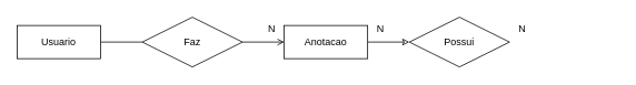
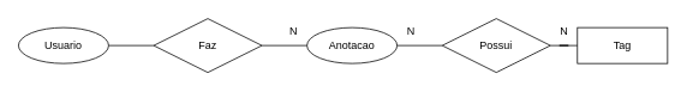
- <mxCell id="3" value="Usuario" style="whiteSpace=wrap;html=1;align=center;" vertex="1" parent="1"><mxGeometry x="20" y="30" width="100" height="40" as="geometry" /></mxCell>
+ <mxCell id="3" value="Usuario" style="ellipse;whiteSpace=wrap;html=1;align=center;" vertex="1" parent="1"><mxGeometry x="20" y="30" width="100" height="40" as="geometry" /></mxCell>
- <mxCell id="7" style="edgeStyle=orthogonalEdgeStyle;rounded=0;orthogonalLoop=1;jettySize=auto;html=1;endArrow=open;endFill=0;" edge="1" parent="1" source="8" target="5"><mxGeometry relative="1" as="geometry" /></mxCell>
+ <mxCell id="7" style="edgeStyle=orthogonalEdgeStyle;rounded=0;orthogonalLoop=1;jettySize=auto;html=1;endArrow=none;endFill=0;" edge="1" parent="1" source="8" target="5"><mxGeometry relative="1" as="geometry" /></mxCell>
- <mxCell id="5" value="Anotacao" style="whiteSpace=wrap;html=1;align=center;" vertex="1" parent="1"><mxGeometry x="340" y="30" width="100" height="40" as="geometry" /></mxCell>
+ <mxCell id="5" value="Anotacao" style="ellipse;whiteSpace=wrap;html=1;align=center;" vertex="1" parent="1"><mxGeometry x="340" y="30" width="100" height="40" as="geometry" /></mxCell>
- <mxCell id="4" style="edgeStyle=orthogonalEdgeStyle;rounded=0;orthogonalLoop=1;jettySize=auto;html=1;endArrow=classic;endFill=0;" edge="1" parent="1" source="5" target="10"><mxGeometry relative="1" as="geometry" /></mxCell>
+ <mxCell id="4" style="edgeStyle=orthogonalEdgeStyle;rounded=0;orthogonalLoop=1;jettySize=auto;html=1;endArrow=none;endFill=0;" edge="1" parent="1" source="5" target="10"><mxGeometry relative="1" as="geometry" /></mxCell>
+ <mxCell id="9" style="edgeStyle=orthogonalEdgeStyle;rounded=0;orthogonalLoop=1;jettySize=auto;html=1;endArrow=none;endFill=0;" edge="1" parent="1" source="10" target="6"><mxGeometry relative="1" as="geometry" /></mxCell>
+ <mxCell id="6" value="Tag" style="whiteSpace=wrap;html=1;align=center;" vertex="1" parent="1"><mxGeometry x="640" y="30" width="100" height="40" as="geometry" /></mxCell>
